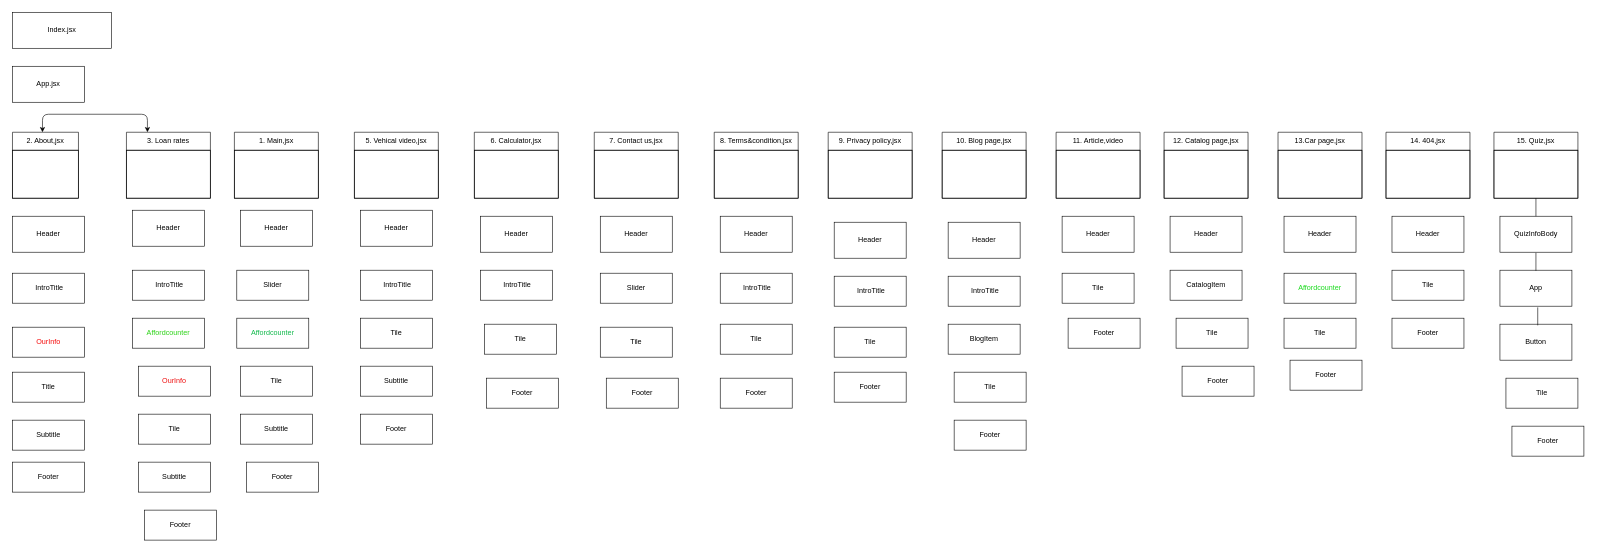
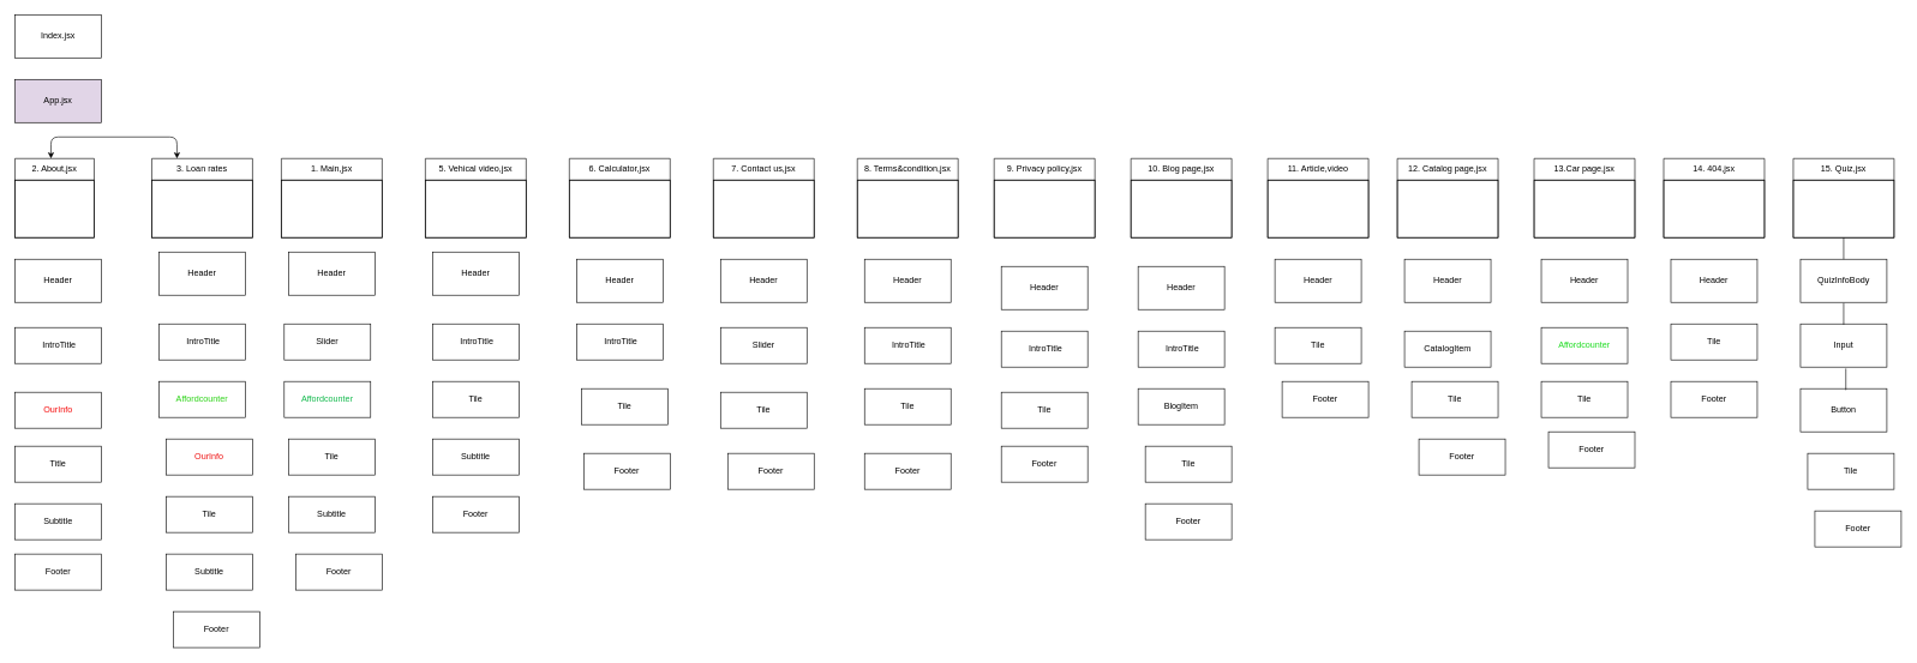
- <mxCell id="2" value="Index.jsx" style="rounded=0;whiteSpace=wrap;html=1;" vertex="1" parent="1"><mxGeometry x="20" y="20" width="165" height="60" as="geometry" /></mxCell>
+ <mxCell id="2" value="Index.jsx" style="rounded=0;whiteSpace=wrap;html=1;" vertex="1" parent="1"><mxGeometry x="20" y="20" width="120" height="60" as="geometry" /></mxCell>
- <mxCell id="3" value="App.jsx" style="rounded=0;whiteSpace=wrap;html=1;" vertex="1" parent="1"><mxGeometry x="20" y="110" width="120" height="60" as="geometry" /></mxCell>
+ <mxCell id="3" value="App.jsx" style="rounded=0;whiteSpace=wrap;html=1;fillColor=#e1d5e7;" vertex="1" parent="1"><mxGeometry x="20" y="110" width="120" height="60" as="geometry" /></mxCell>
- <mxCell id="62" value="CatalogItem" style="rounded=0;whiteSpace=wrap;html=1;strokeColor=default;" vertex="1" parent="1"><mxGeometry x="1950" y="450" width="120" height="50" as="geometry" /></mxCell>
+ <mxCell id="62" value="CatalogItem" style="rounded=0;whiteSpace=wrap;html=1;strokeColor=default;" vertex="1" parent="1"><mxGeometry x="1950" y="460" width="120" height="50" as="geometry" /></mxCell>
- <mxCell id="33" value="App" style="rounded=0;whiteSpace=wrap;html=1;strokeColor=default;" vertex="1" parent="1"><mxGeometry x="2500" y="450" width="120" height="60" as="geometry" /></mxCell>
+ <mxCell id="33" value="Input" style="rounded=0;whiteSpace=wrap;html=1;strokeColor=default;" vertex="1" parent="1"><mxGeometry x="2500" y="450" width="120" height="60" as="geometry" /></mxCell>
